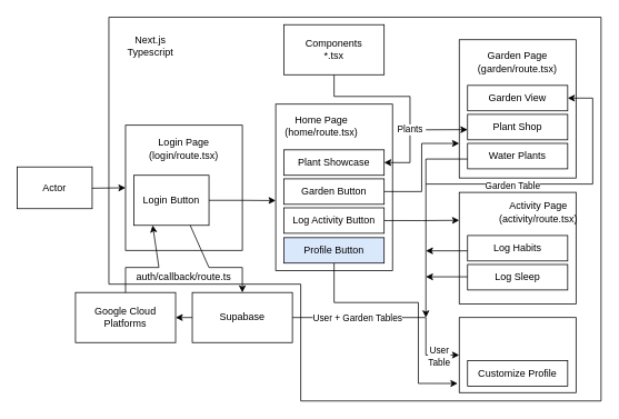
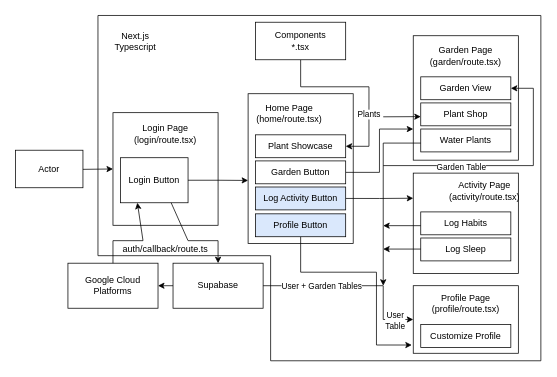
- <mxCell id="34" value="Components&lt;div&gt;*.tsx&lt;/div&gt;" style="rounded=0;whiteSpace=wrap;html=1;" vertex="1" parent="1"><mxGeometry x="340" y="29" width="120" height="60" as="geometry" /></mxCell>
+ <mxCell id="34" value="Components&lt;div&gt;*.tsx&lt;/div&gt;" style="rounded=0;whiteSpace=wrap;html=1;" vertex="1" parent="1"><mxGeometry x="340" y="29" width="120" height="50" as="geometry" /></mxCell>
- <mxCell id="20" value="Log Activity Button" style="rounded=0;whiteSpace=wrap;html=1;" vertex="1" parent="1"><mxGeometry x="340" y="248.5" width="120" height="30.5" as="geometry" /></mxCell>
+ <mxCell id="20" value="Log Activity Button" style="rounded=0;whiteSpace=wrap;html=1;fillColor=#dae8fc;" vertex="1" parent="1"><mxGeometry x="340" y="248.5" width="120" height="30.5" as="geometry" /></mxCell>
+ <mxCell id="43" value="Profile Page&lt;div&gt;(profile/route.tsx)&lt;/div&gt;" style="text;html=1;align=center;verticalAlign=middle;whiteSpace=wrap;rounded=0;" vertex="1" parent="1"><mxGeometry x="580" y="388.69" width="80" height="30" as="geometry" /></mxCell>
